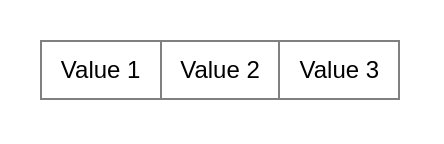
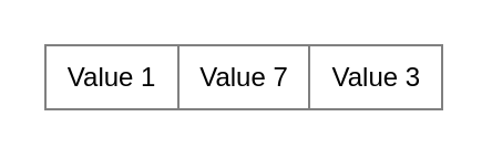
- <mxCell id="2" value="&lt;table border=&quot;1&quot; width=&quot;100%&quot; style=&quot;width: 100% ; height: 100% ; border-collapse: collapse&quot;&gt;&lt;tbody&gt;&lt;tr&gt;&lt;td align=&quot;center&quot;&gt;Value 1&lt;/td&gt;&lt;td align=&quot;center&quot;&gt;Value 2&lt;/td&gt;&lt;td align=&quot;center&quot;&gt;Value 3&lt;/td&gt;&lt;/tr&gt;&lt;/tbody&gt;&lt;/table&gt;" style="text;html=1;strokeColor=none;fillColor=none;overflow=fill;" parent="1" vertex="1"><mxGeometry x="20" y="20" width="180" height="30" as="geometry" /></mxCell>
+ <mxCell id="2" value="&lt;table border=&quot;1&quot; width=&quot;100%&quot; style=&quot;width: 100% ; height: 100% ; border-collapse: collapse&quot;&gt;&lt;tbody&gt;&lt;tr&gt;&lt;td align=&quot;center&quot;&gt;Value 1&lt;/td&gt;&lt;td align=&quot;center&quot;&gt;Value 7&lt;/td&gt;&lt;td align=&quot;center&quot;&gt;Value 3&lt;/td&gt;&lt;/tr&gt;&lt;/tbody&gt;&lt;/table&gt;" style="text;html=1;strokeColor=none;fillColor=none;overflow=fill;" parent="1" vertex="1"><mxGeometry x="20" y="20" width="180" height="30" as="geometry" /></mxCell>
